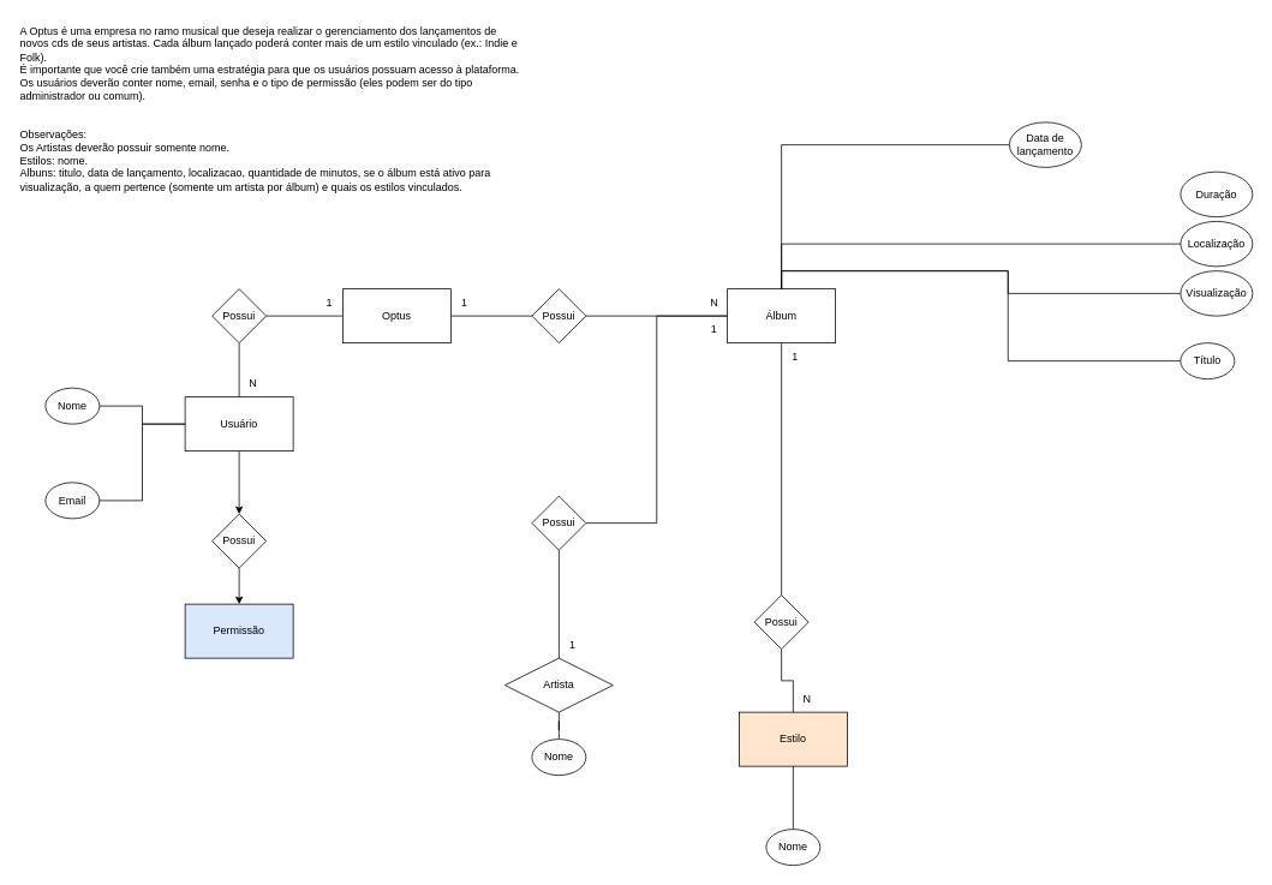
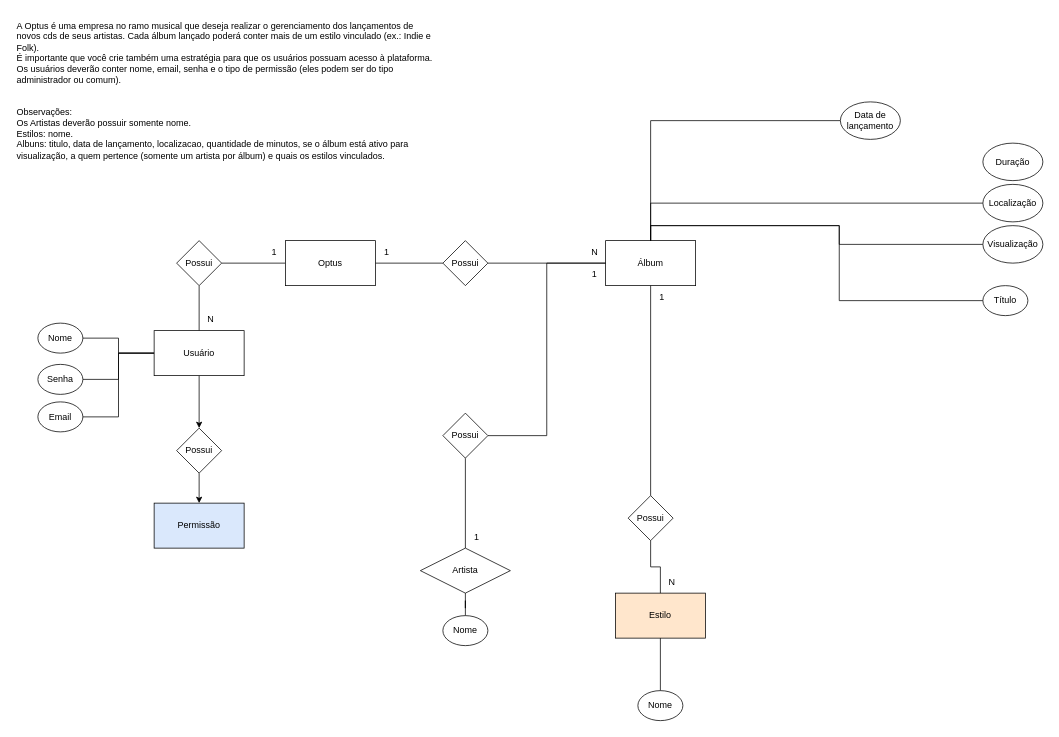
+ <mxCell id="17" value="&lt;font style=&quot;vertical-align: inherit;&quot;&gt;&lt;font style=&quot;vertical-align: inherit;&quot;&gt;&lt;font style=&quot;vertical-align: inherit;&quot;&gt;&lt;font style=&quot;vertical-align: inherit;&quot;&gt;&lt;font style=&quot;vertical-align: inherit;&quot;&gt;&lt;font style=&quot;vertical-align: inherit;&quot;&gt;Senha&lt;/font&gt;&lt;/font&gt;&lt;/font&gt;&lt;/font&gt;&lt;/font&gt;&lt;/font&gt;" style="ellipse;whiteSpace=wrap;html=1;" parent="1" vertex="1"><mxGeometry x="50" y="485" width="60" height="40" as="geometry" /></mxCell>
+ <mxCell id="11" style="edgeStyle=orthogonalEdgeStyle;rounded=0;orthogonalLoop=1;jettySize=auto;html=1;entryX=1;entryY=0.5;entryDx=0;entryDy=0;endArrow=none;endFill=0;" edge="1" parent="1" source="13" target="17"><mxGeometry relative="1" as="geometry" /></mxCell>
